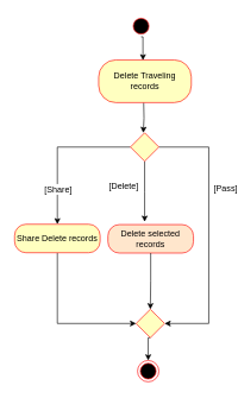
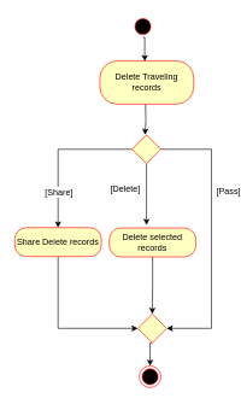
- <mxCell id="11" value="Delete selected records" style="rounded=1;whiteSpace=wrap;html=1;arcSize=40;fontColor=#000000;fillColor=#ffe6cc;strokeColor=#ff0000;" parent="1" vertex="1"><mxGeometry x="151" y="314.5" width="120" height="40" as="geometry" /></mxCell>
+ <mxCell id="11" value="Delete selected records" style="rounded=1;whiteSpace=wrap;html=1;arcSize=40;fontColor=#000000;fillColor=#ffffc0;strokeColor=#ff0000;" parent="1" vertex="1"><mxGeometry x="151" y="314.5" width="120" height="40" as="geometry" /></mxCell>
